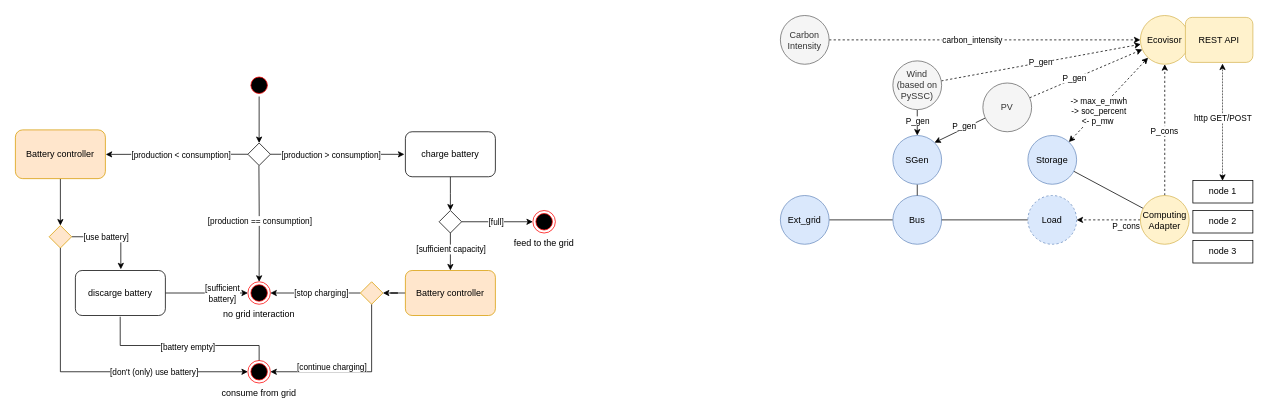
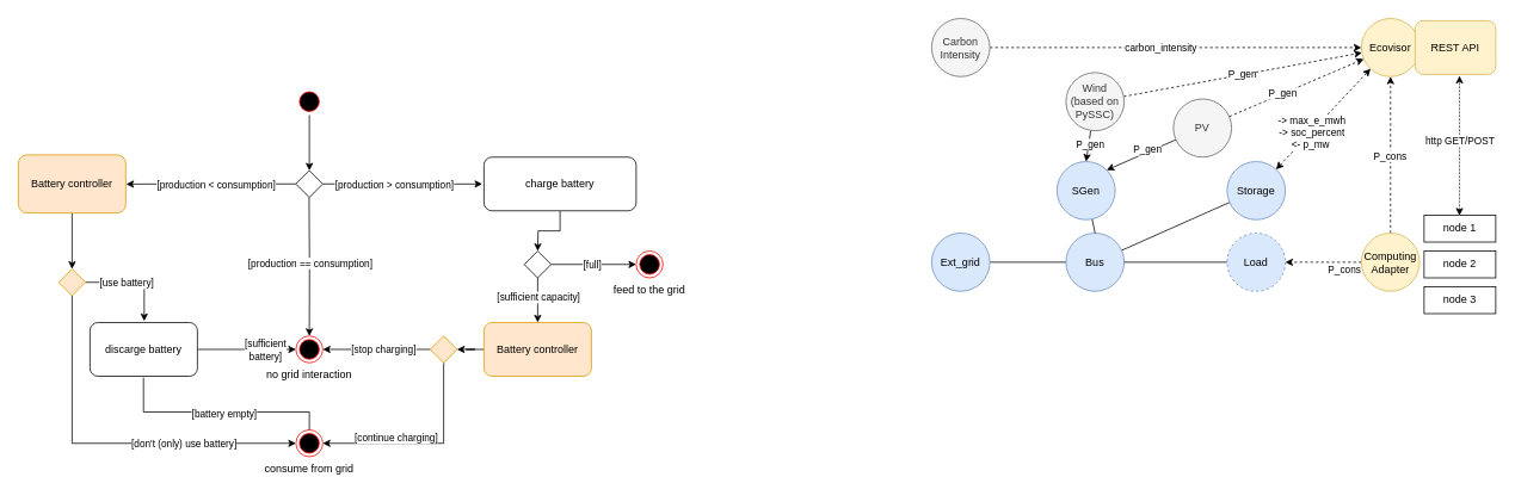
- <mxCell id="5" value="charge battery" style="rounded=1;whiteSpace=wrap;html=1;" vertex="1" parent="1"><mxGeometry x="540" y="175" width="120" height="60" as="geometry" /></mxCell>
+ <mxCell id="5" value="charge battery" style="rounded=1;whiteSpace=wrap;html=1;" vertex="1" parent="1"><mxGeometry x="540" y="175" width="170" height="60" as="geometry" /></mxCell>
- <mxCell id="74" value="SGen" style="ellipse;whiteSpace=wrap;html=1;aspect=fixed;rounded=0;fillColor=#dae8fc;strokeColor=#6c8ebf;" vertex="1" parent="1"><mxGeometry x="1190" y="180" width="65" height="65" as="geometry" /></mxCell>
+ <mxCell id="74" value="SGen" style="ellipse;whiteSpace=wrap;html=1;aspect=fixed;rounded=0;fillColor=#dae8fc;strokeColor=#6c8ebf;" vertex="1" parent="1"><mxGeometry x="1180" y="180" width="65" height="65" as="geometry" /></mxCell>
- <mxCell id="61" value="" style="rounded=0;orthogonalLoop=1;jettySize=auto;html=1;endArrow=none;endFill=0;startArrow=none;startFill=0;" edge="1" parent="1" source="64" target="67"><mxGeometry x="-0.076" relative="1" as="geometry"><mxPoint as="offset" /></mxGeometry></mxCell>
+ <mxCell id="61" value="" style="rounded=0;orthogonalLoop=1;jettySize=auto;html=1;endArrow=none;endFill=0;startArrow=none;startFill=0;" edge="1" parent="1" source="64" target="47"><mxGeometry x="-0.076" relative="1" as="geometry"><mxPoint as="offset" /></mxGeometry></mxCell>
